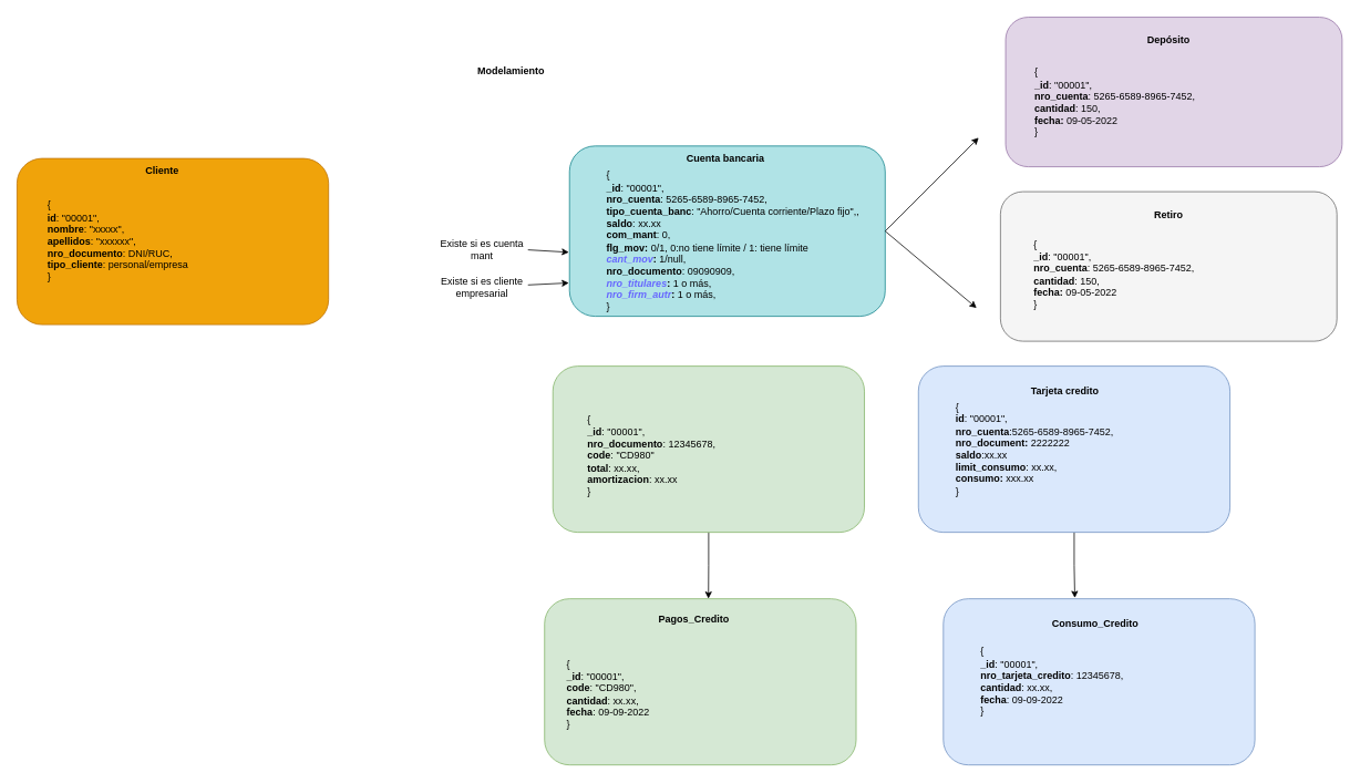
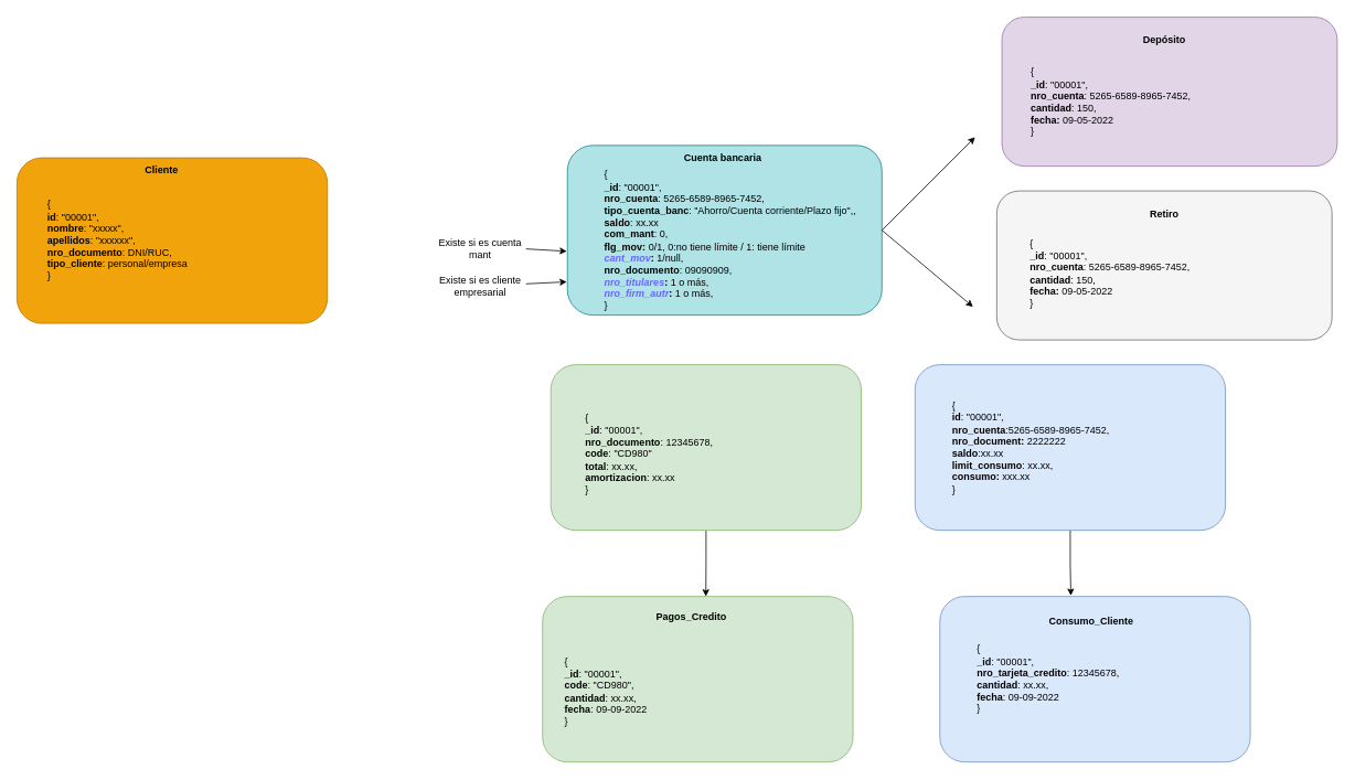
- <mxCell id="3" value="&lt;b&gt;Modelamiento&lt;/b&gt;" style="text;html=1;strokeColor=none;fillColor=none;align=center;verticalAlign=middle;whiteSpace=wrap;rounded=0;" parent="1" vertex="1"><mxGeometry x="565" y="70" width="100" height="30" as="geometry" /></mxCell>
- <mxCell id="25" value="&lt;b&gt;Tarjeta credito&lt;/b&gt;" style="text;html=1;strokeColor=none;fillColor=none;align=center;verticalAlign=middle;whiteSpace=wrap;rounded=0;" parent="1" vertex="1"><mxGeometry x="1225" y="455" width="112.5" height="30" as="geometry" /></mxCell>
- <mxCell id="28" value="&lt;b&gt;Consumo_Credito&lt;/b&gt;" style="text;html=1;strokeColor=none;fillColor=none;align=center;verticalAlign=middle;whiteSpace=wrap;rounded=0;" parent="1" vertex="1"><mxGeometry x="1249" y="735" width="137.5" height="30" as="geometry" /></mxCell>
+ <mxCell id="28" value="&lt;b&gt;Consumo_Cliente&lt;/b&gt;" style="text;html=1;strokeColor=none;fillColor=none;align=center;verticalAlign=middle;whiteSpace=wrap;rounded=0;" parent="1" vertex="1"><mxGeometry x="1249" y="735" width="137.5" height="30" as="geometry" /></mxCell>
